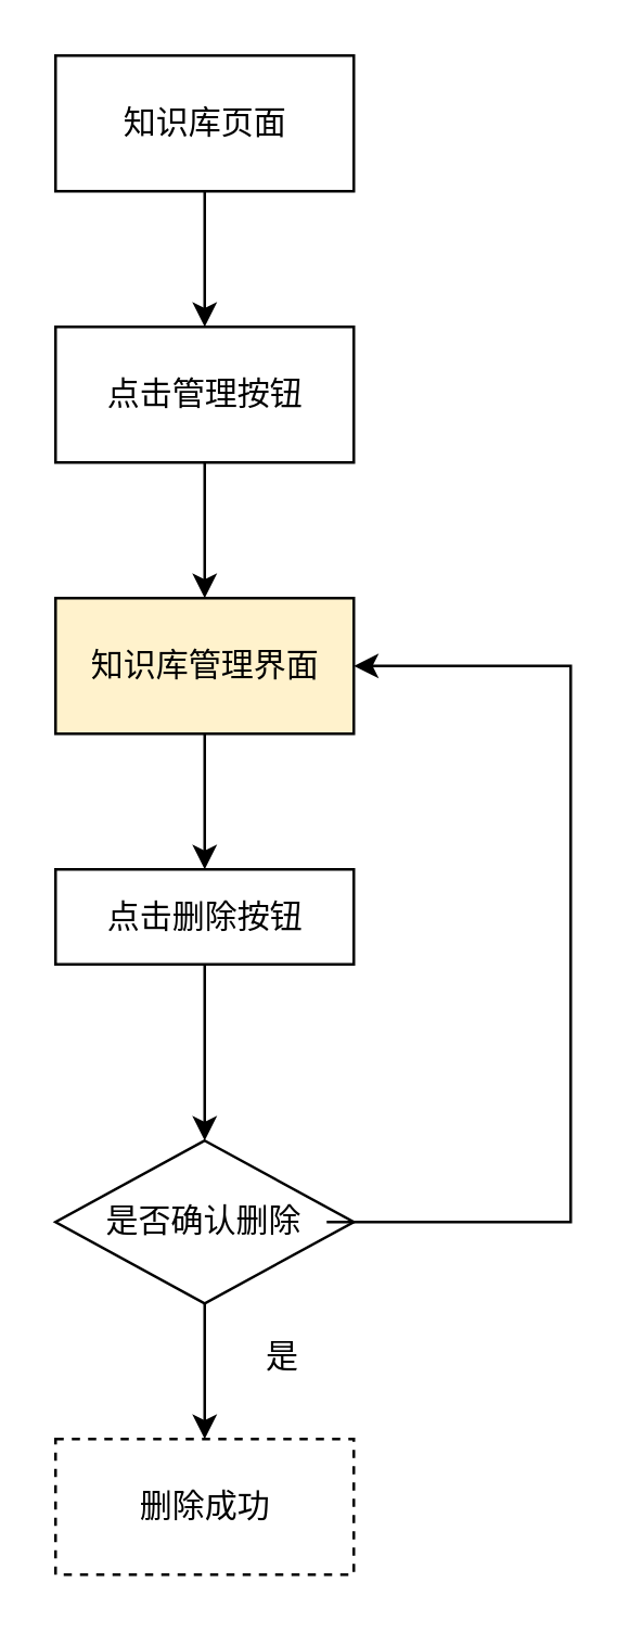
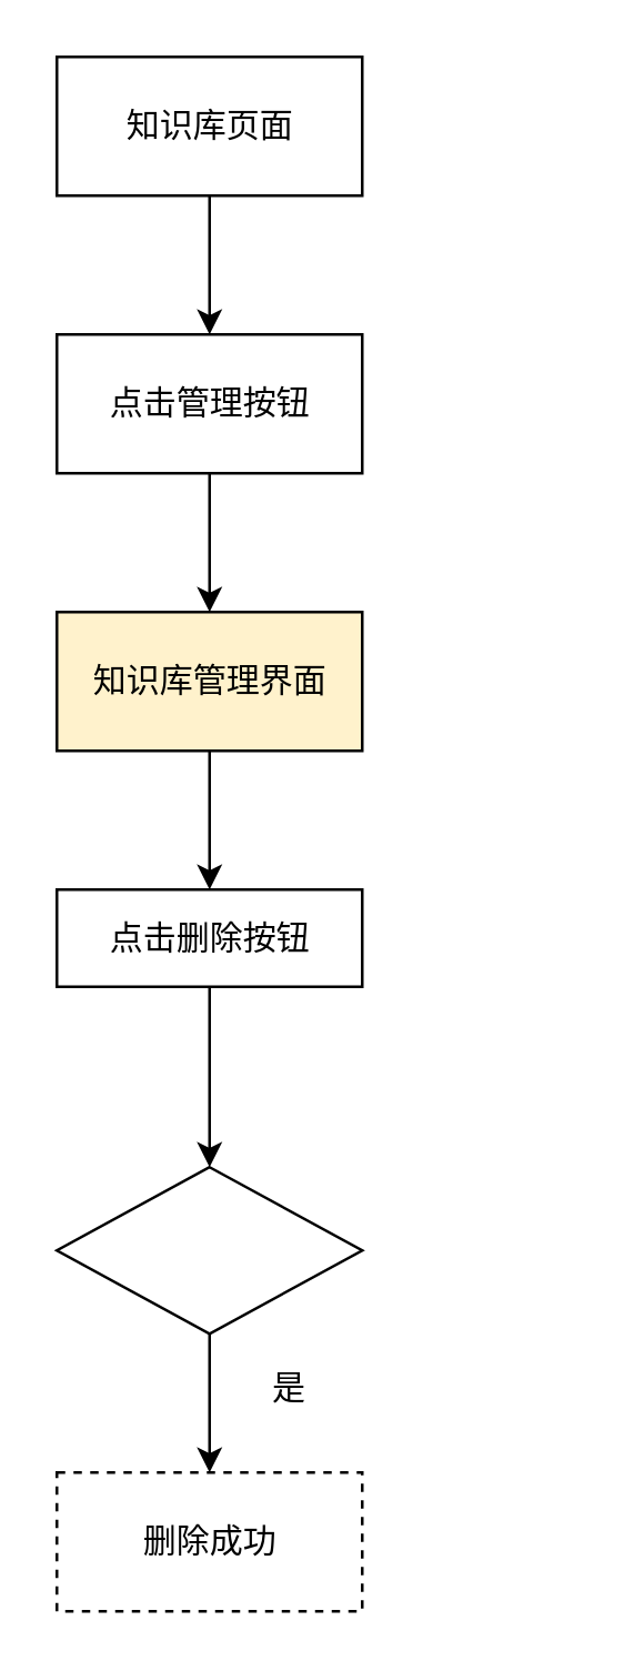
- <mxCell id="15" style="edgeStyle=orthogonalEdgeStyle;rounded=0;orthogonalLoop=1;jettySize=auto;html=1;" edge="1" parent="1" source="12" target="7"><mxGeometry relative="1" as="geometry"><Array as="points"><mxPoint x="210" y="450" /><mxPoint x="210" y="245" /></Array></mxGeometry></mxCell>
- <mxCell id="12" value="是否确认删除" style="text;html=1;strokeColor=none;fillColor=none;align=center;verticalAlign=middle;whiteSpace=wrap;rounded=0;" vertex="1" parent="10"><mxGeometry x="10" y="20" width="90" height="20" as="geometry" /></mxCell>
